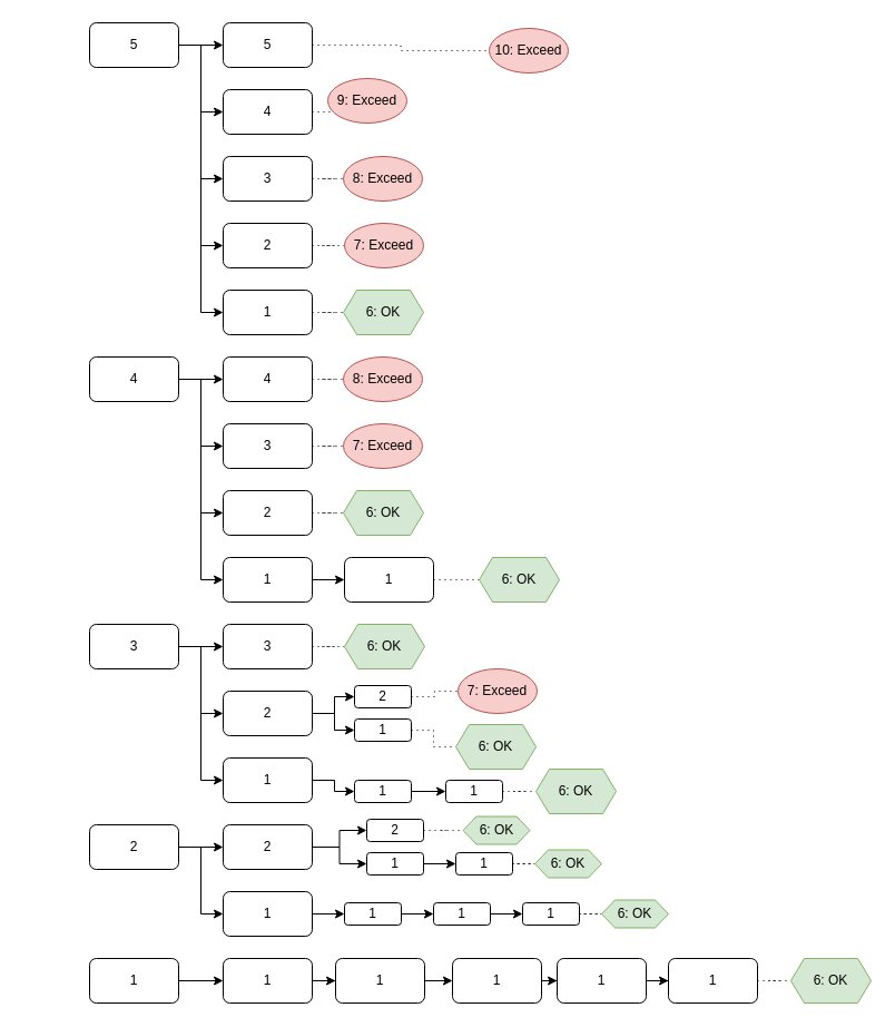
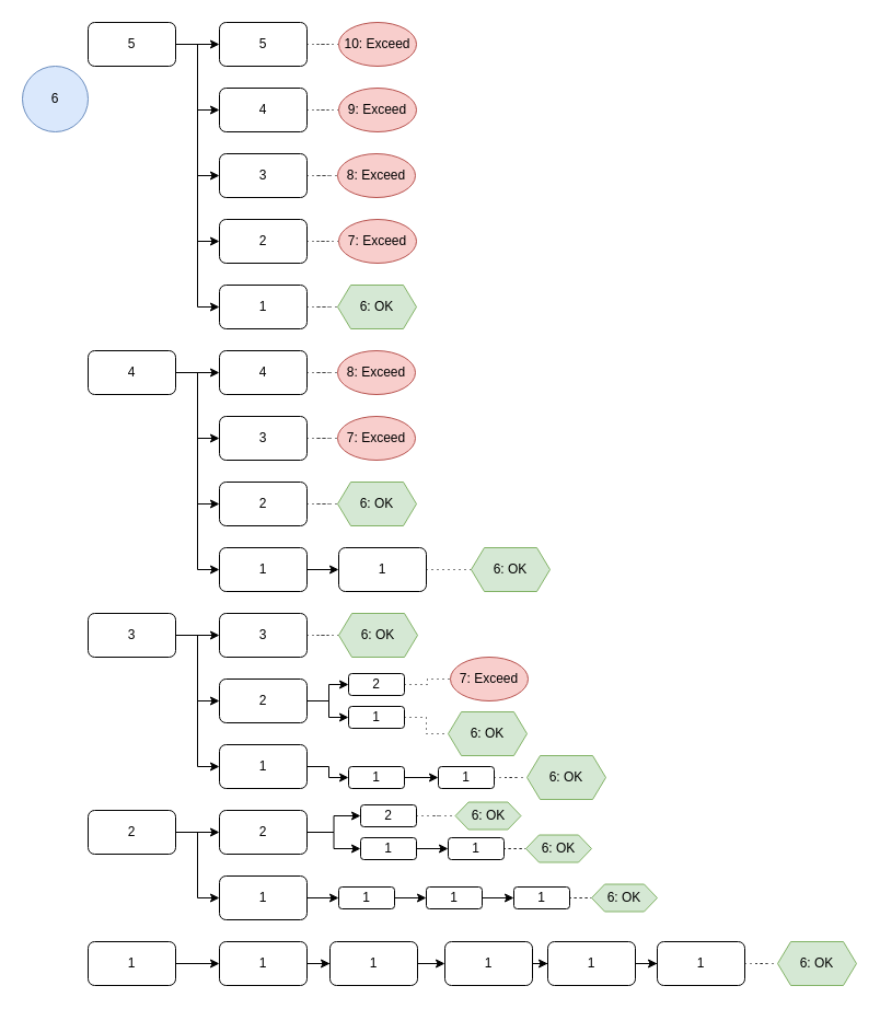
- <mxCell id="55" value="10: Exceed" style="ellipse;whiteSpace=wrap;html=1;fillColor=#f8cecc;strokeColor=#b85450;" vertex="1" parent="1"><mxGeometry x="439" y="25" width="71" height="40" as="geometry" /></mxCell>
+ <mxCell id="55" value="10: Exceed" style="ellipse;whiteSpace=wrap;html=1;fillColor=#f8cecc;strokeColor=#b85450;" vertex="1" parent="1"><mxGeometry x="309" width="71" height="40" as="geometry" y="20" /></mxCell>
+ <mxCell id="12" value="6" style="ellipse;whiteSpace=wrap;html=1;aspect=fixed;fillColor=#dae8fc;strokeColor=#6c8ebf;" vertex="1" parent="1"><mxGeometry x="20" y="60" width="60" height="60" as="geometry" /></mxCell>
- <mxCell id="56" value="9: Exceed" style="ellipse;whiteSpace=wrap;html=1;fillColor=#f8cecc;strokeColor=#b85450;" vertex="1" parent="1"><mxGeometry x="294" y="70" width="71" height="40" as="geometry" /></mxCell>
+ <mxCell id="56" value="9: Exceed" style="ellipse;whiteSpace=wrap;html=1;fillColor=#f8cecc;strokeColor=#b85450;" vertex="1" parent="1"><mxGeometry x="309" y="80" width="71" height="40" as="geometry" /></mxCell>
